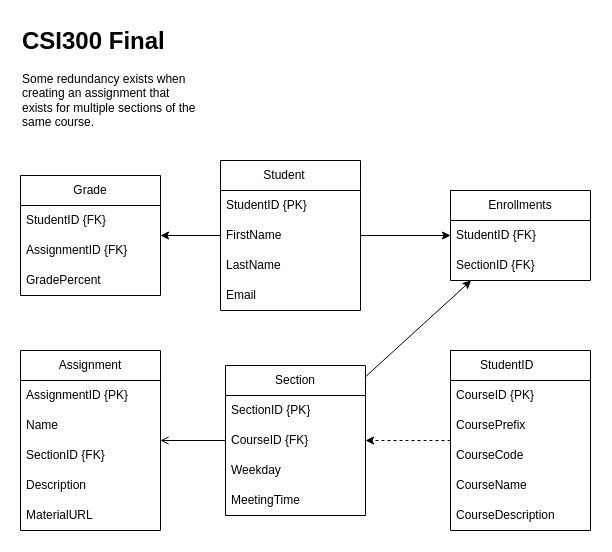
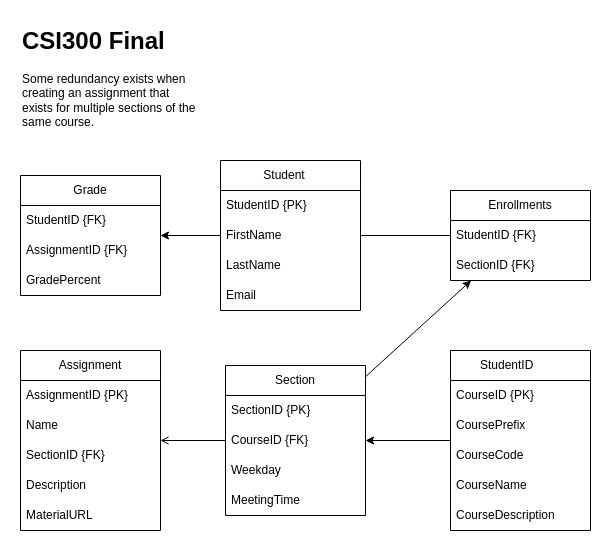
- <mxCell id="3" style="rounded=0;orthogonalLoop=1;jettySize=auto;html=1;" edge="1" parent="1" source="4" target="33"><mxGeometry relative="1" as="geometry" /></mxCell>
+ <mxCell id="3" style="rounded=0;orthogonalLoop=1;jettySize=auto;html=1;endArrow=none;" edge="1" parent="1" source="4" target="33"><mxGeometry relative="1" as="geometry" /></mxCell>
- <mxCell id="9" style="rounded=0;orthogonalLoop=1;jettySize=auto;html=1;dashed=1;" edge="1" parent="1" source="10" target="18"><mxGeometry relative="1" as="geometry" /></mxCell>
+ <mxCell id="9" style="rounded=0;orthogonalLoop=1;jettySize=auto;html=1;" edge="1" parent="1" source="10" target="18"><mxGeometry relative="1" as="geometry" /></mxCell>
